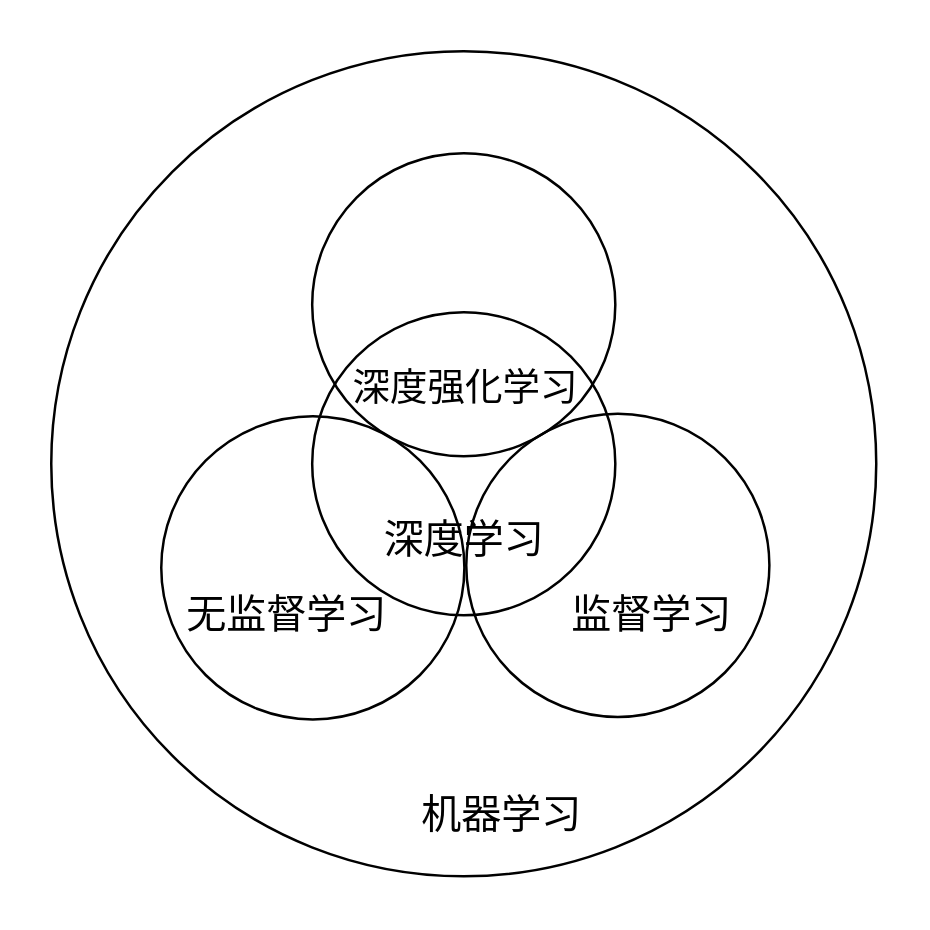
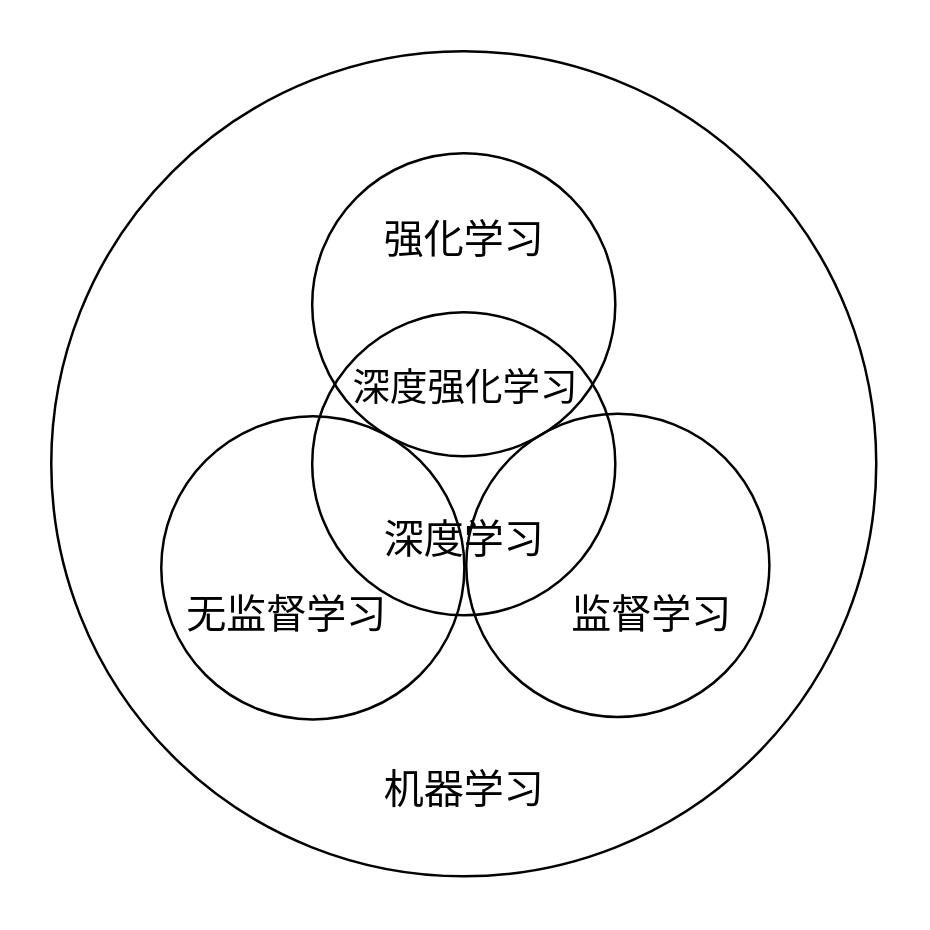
+ <mxCell id="8" value="&lt;font style=&quot;font-size: 16px;&quot;&gt;强化学习&lt;/font&gt;" style="text;strokeColor=none;align=center;fillColor=none;html=1;verticalAlign=middle;whiteSpace=wrap;rounded=0;" vertex="1" parent="1"><mxGeometry x="147.51" y="80" width="75" height="30" as="geometry" /></mxCell>
- <mxCell id="11" value="&lt;font style=&quot;font-size: 16px;&quot;&gt;机器学习&lt;/font&gt;" style="text;strokeColor=none;align=center;fillColor=none;html=1;verticalAlign=middle;whiteSpace=wrap;rounded=0;" vertex="1" parent="1"><mxGeometry x="162.51" y="310" width="75" height="30" as="geometry" /></mxCell>
+ <mxCell id="11" value="&lt;font style=&quot;font-size: 16px;&quot;&gt;机器学习&lt;/font&gt;" style="text;strokeColor=none;align=center;fillColor=none;html=1;verticalAlign=middle;whiteSpace=wrap;rounded=0;" vertex="1" parent="1"><mxGeometry x="147.51" y="300" width="75" height="30" as="geometry" /></mxCell>
